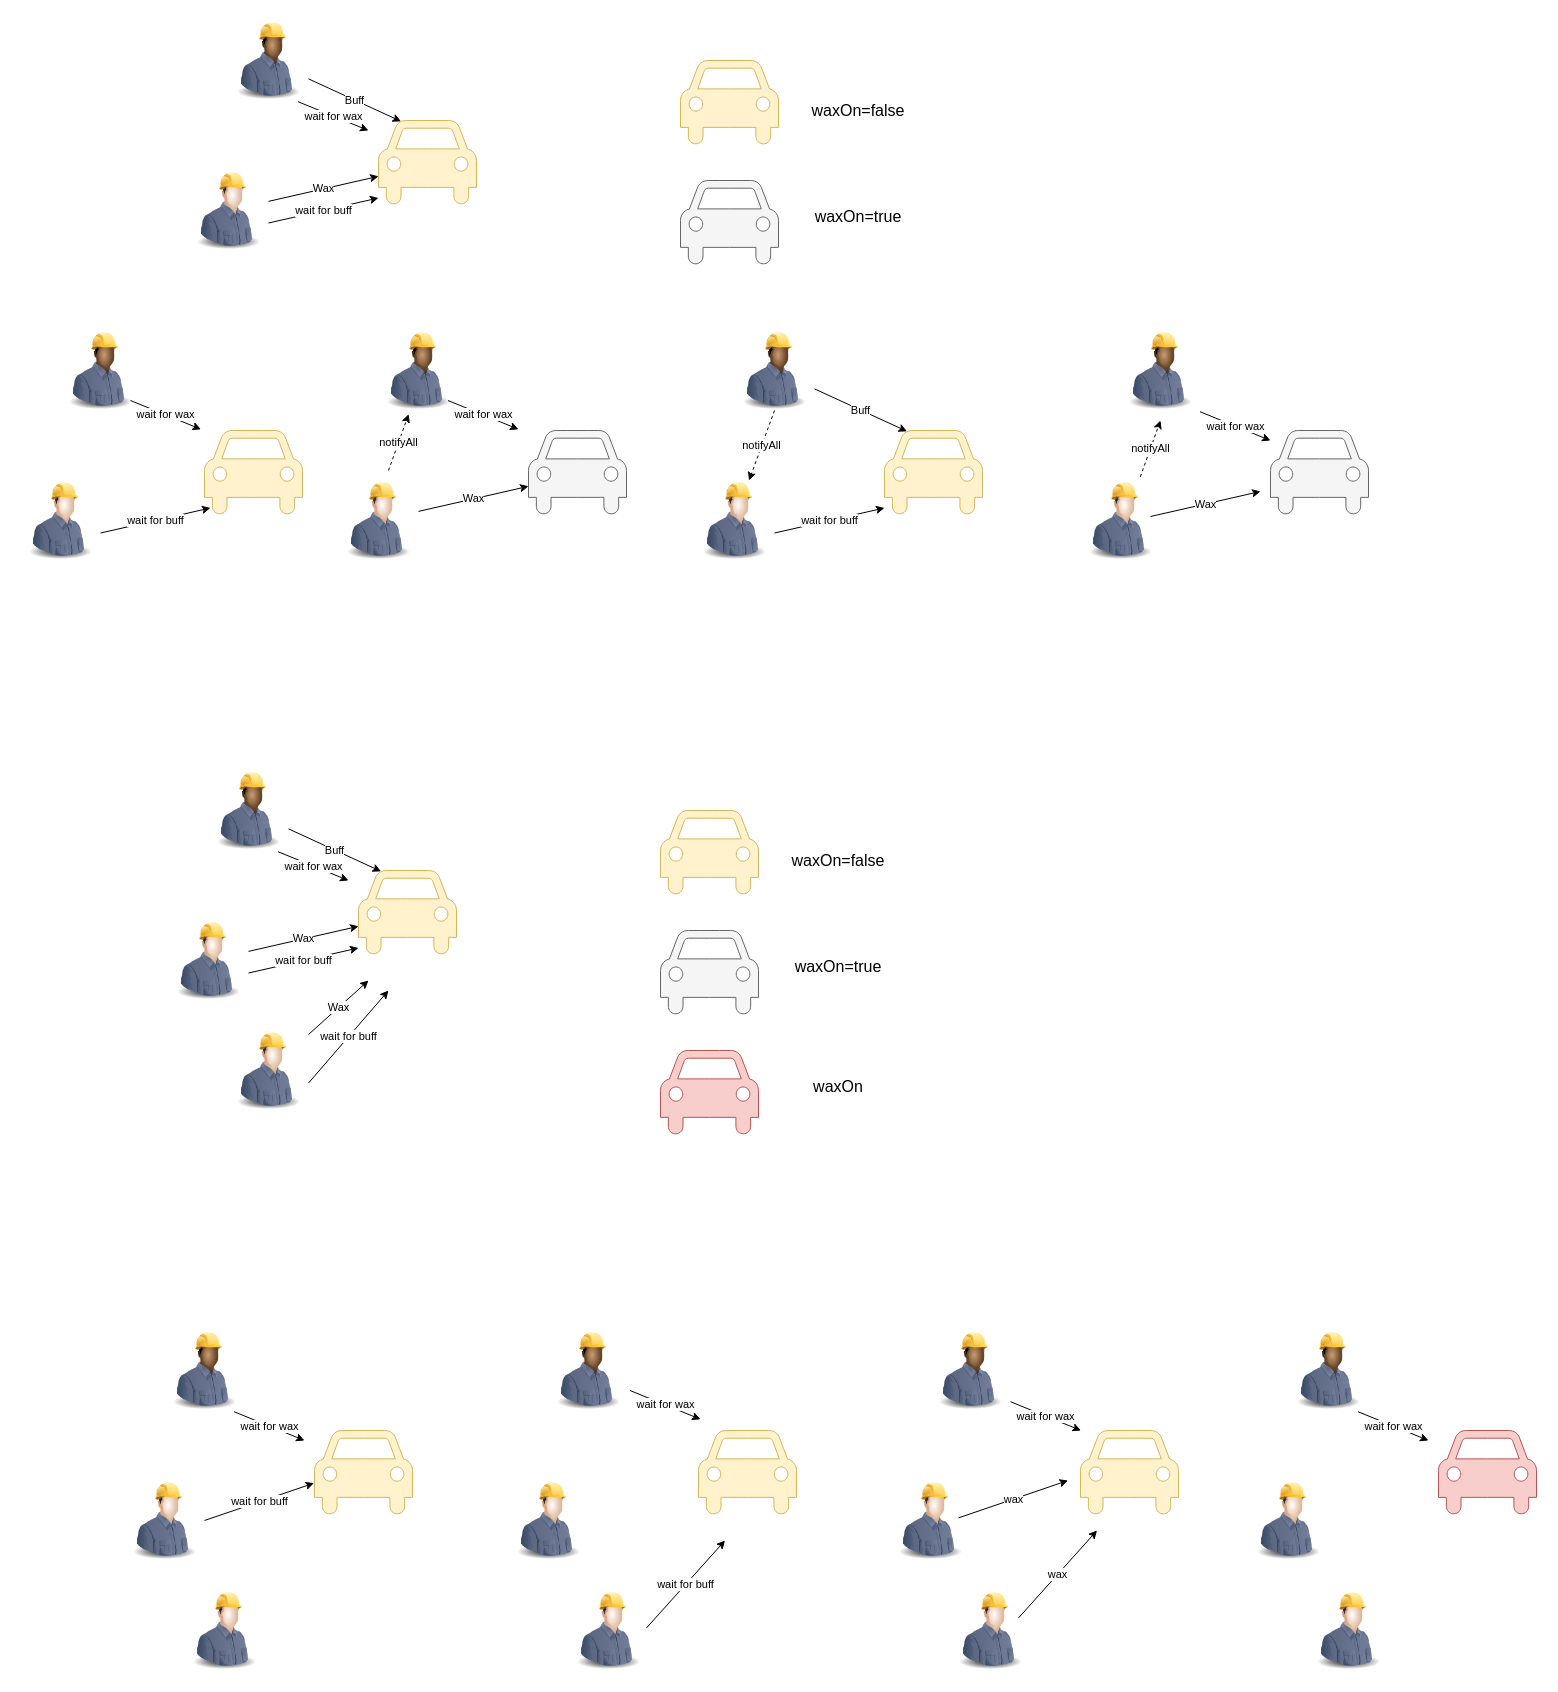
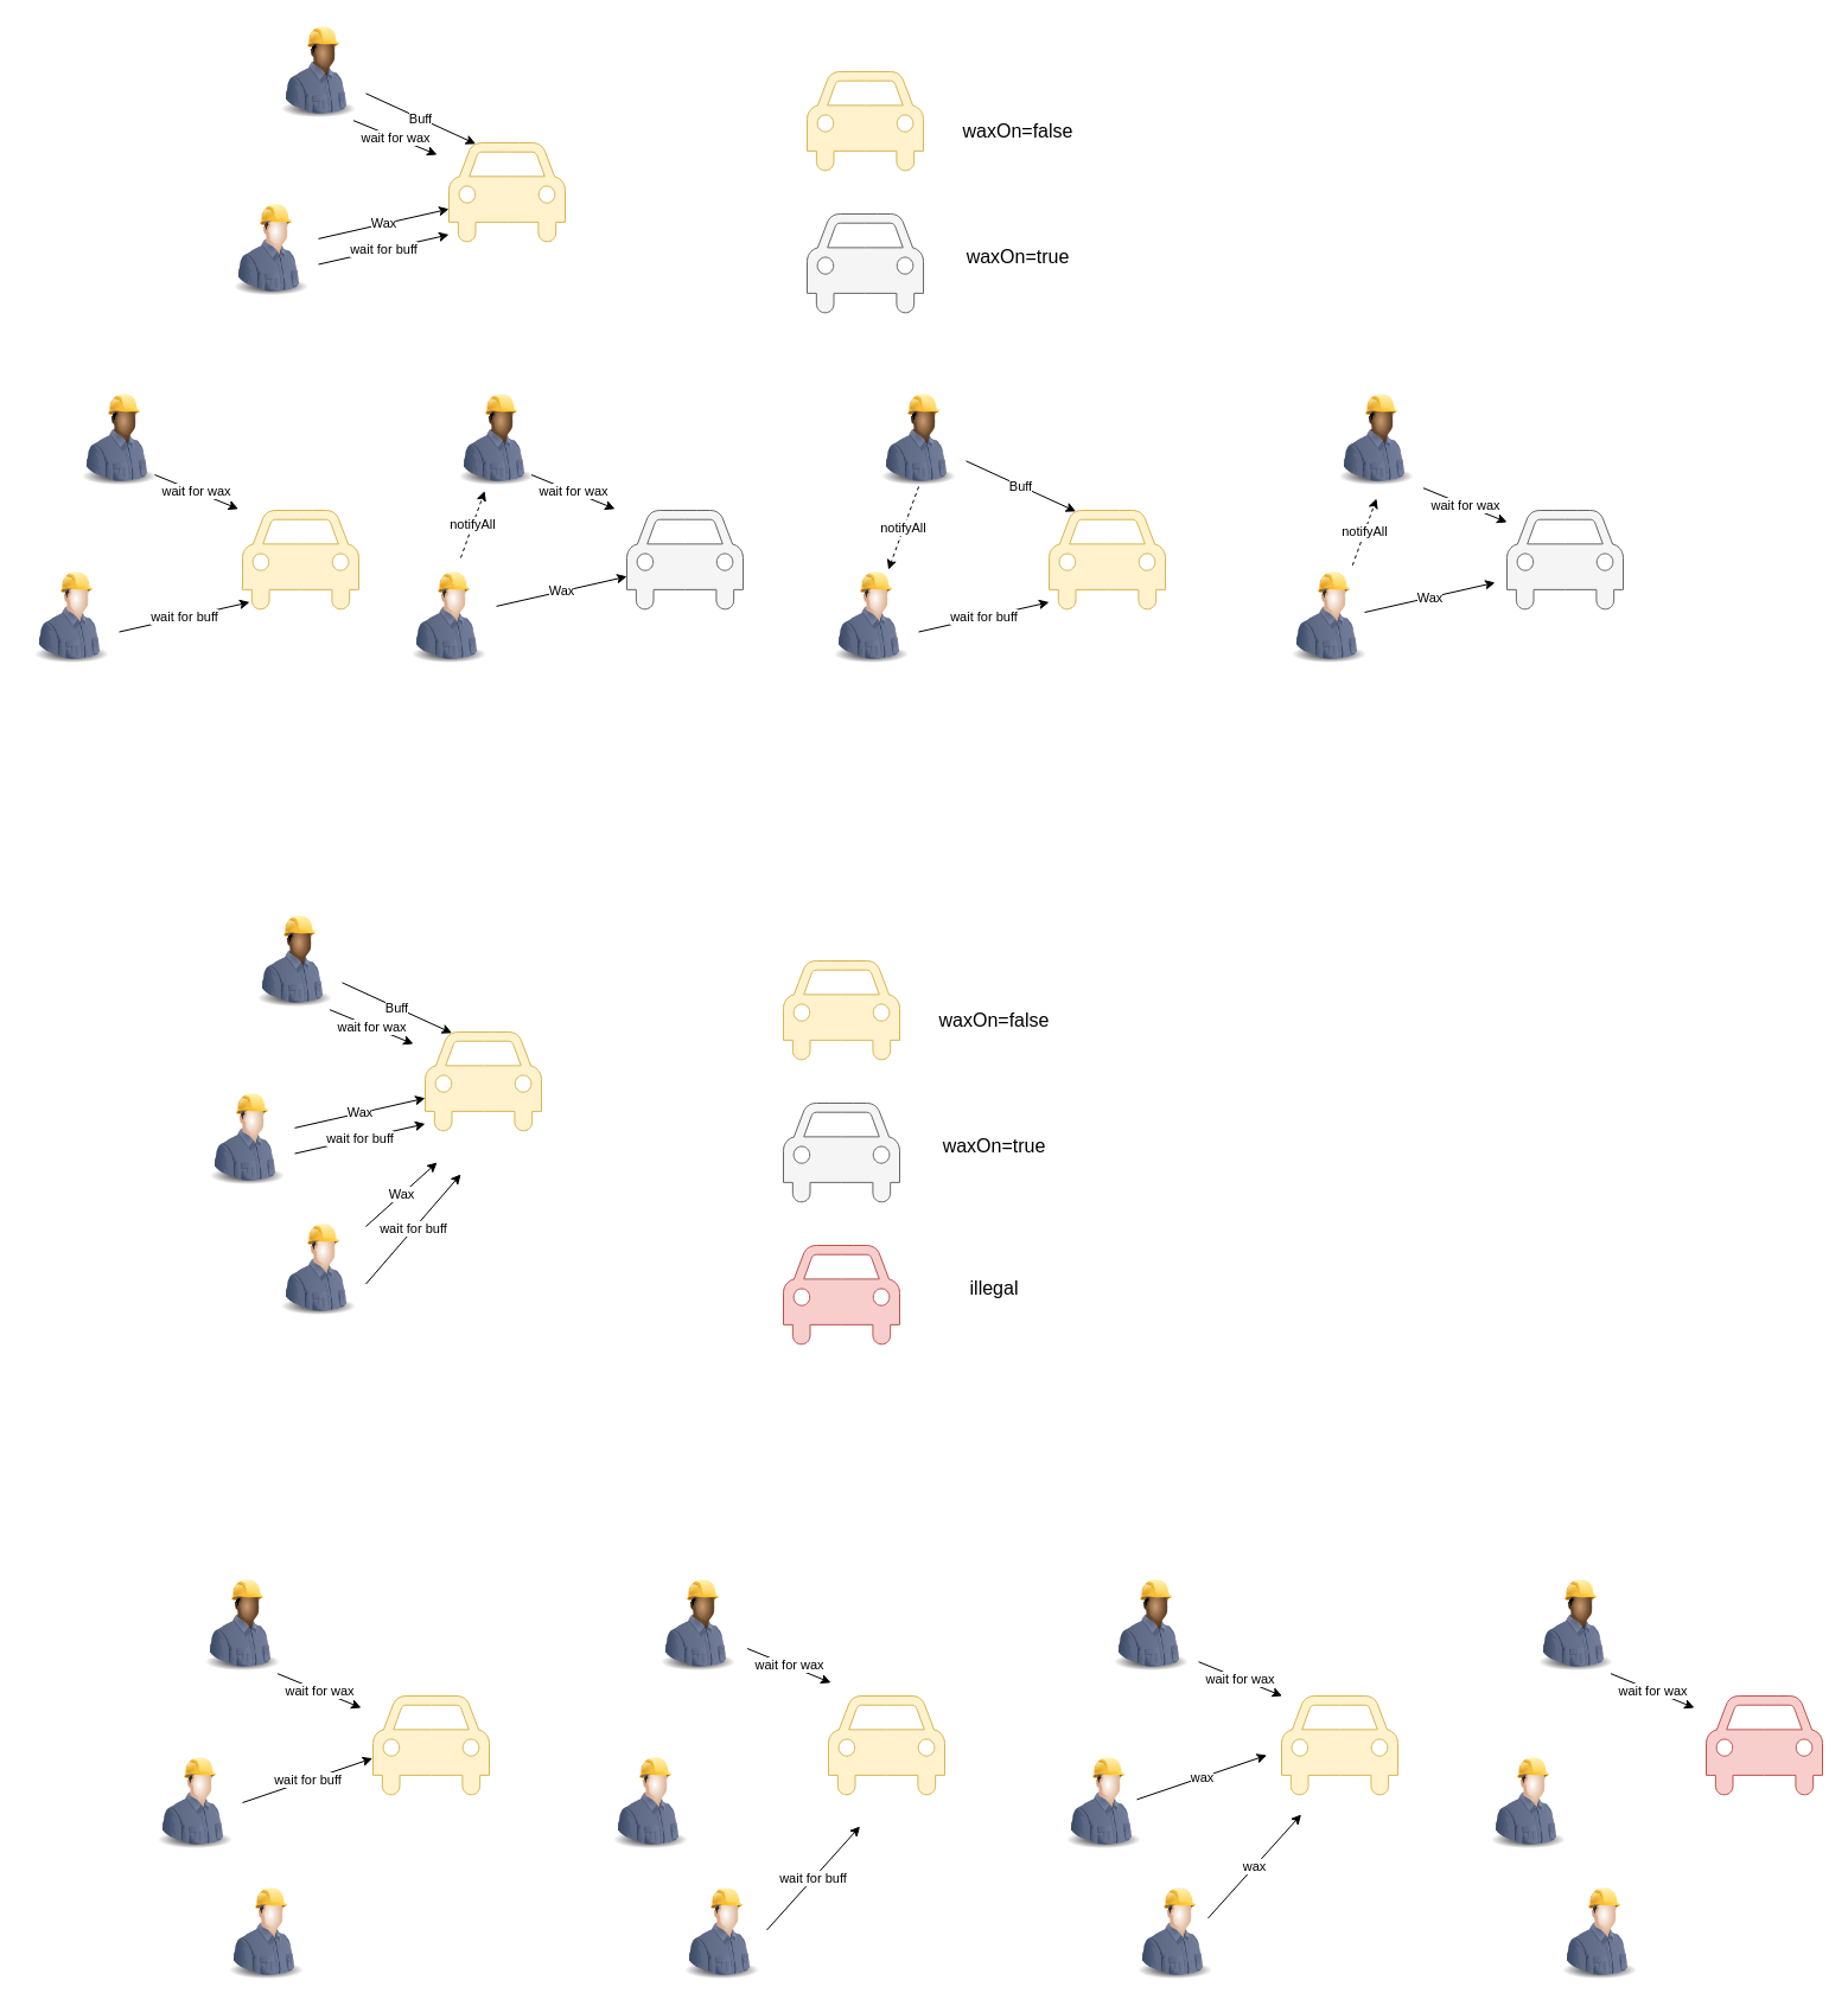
- <mxCell id="61" value="waxOn" style="text;html=1;strokeColor=none;fillColor=none;align=center;verticalAlign=middle;whiteSpace=wrap;rounded=0;fontSize=16;" parent="1" vertex="1"><mxGeometry x="818" y="1076" width="40" height="20" as="geometry" /></mxCell>
+ <mxCell id="61" value="illegal" style="text;html=1;strokeColor=none;fillColor=none;align=center;verticalAlign=middle;whiteSpace=wrap;rounded=0;fontSize=16;" parent="1" vertex="1"><mxGeometry x="818" y="1076" width="40" height="20" as="geometry" /></mxCell>
